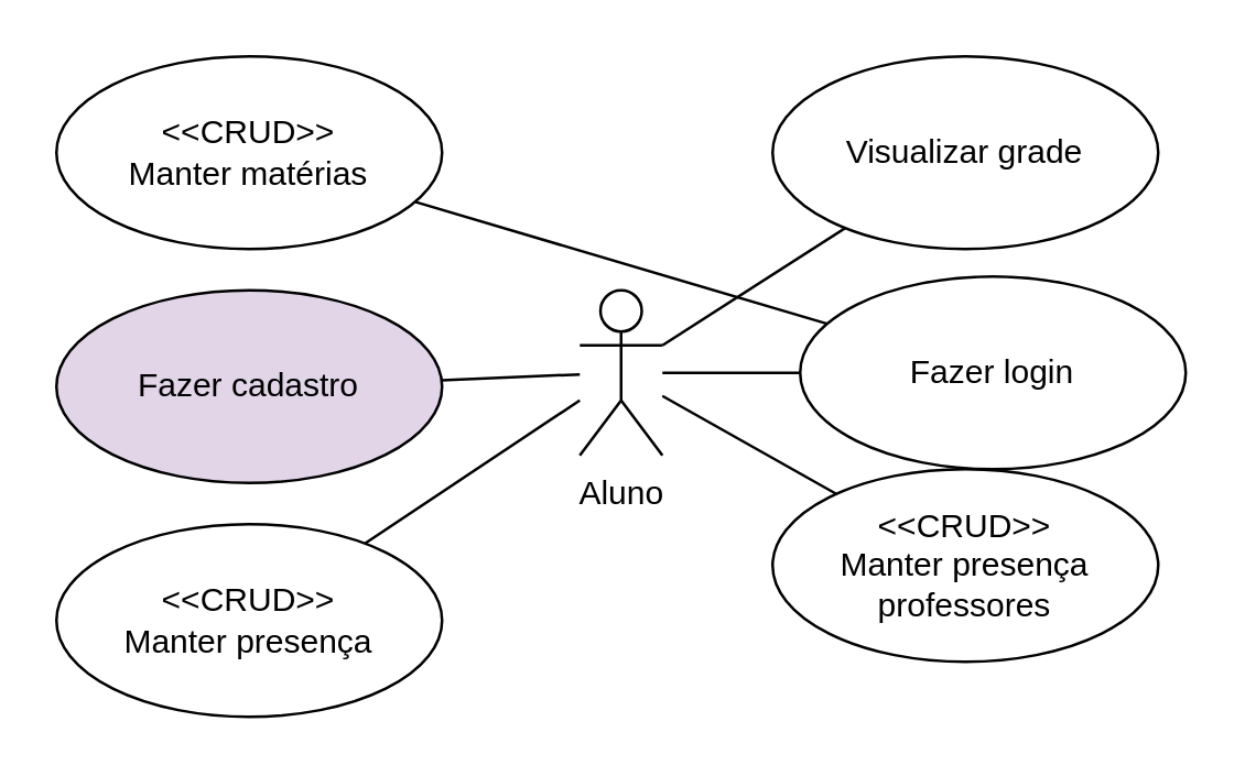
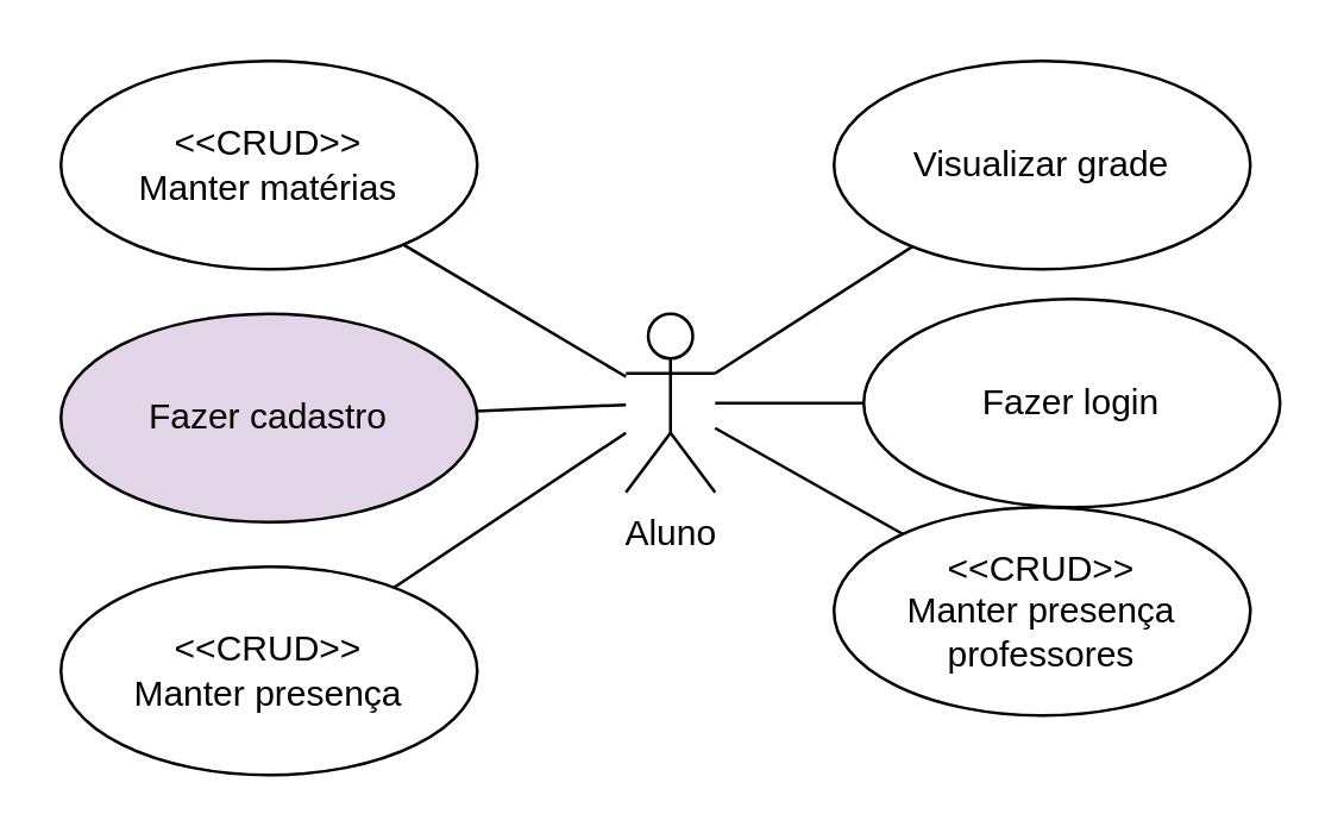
- <mxCell id="7" style="rounded=0;orthogonalLoop=1;jettySize=auto;html=1;endArrow=none;endFill=0;" edge="1" parent="1" source="3" target="14"><mxGeometry relative="1" as="geometry"><mxPoint x="200" y="90" as="targetPoint" /></mxGeometry></mxCell>
+ <mxCell id="7" style="rounded=0;orthogonalLoop=1;jettySize=auto;html=1;endArrow=none;endFill=0;" edge="1" parent="1" source="3" target="2"><mxGeometry relative="1" as="geometry"><mxPoint x="200" y="90" as="targetPoint" /></mxGeometry></mxCell>
